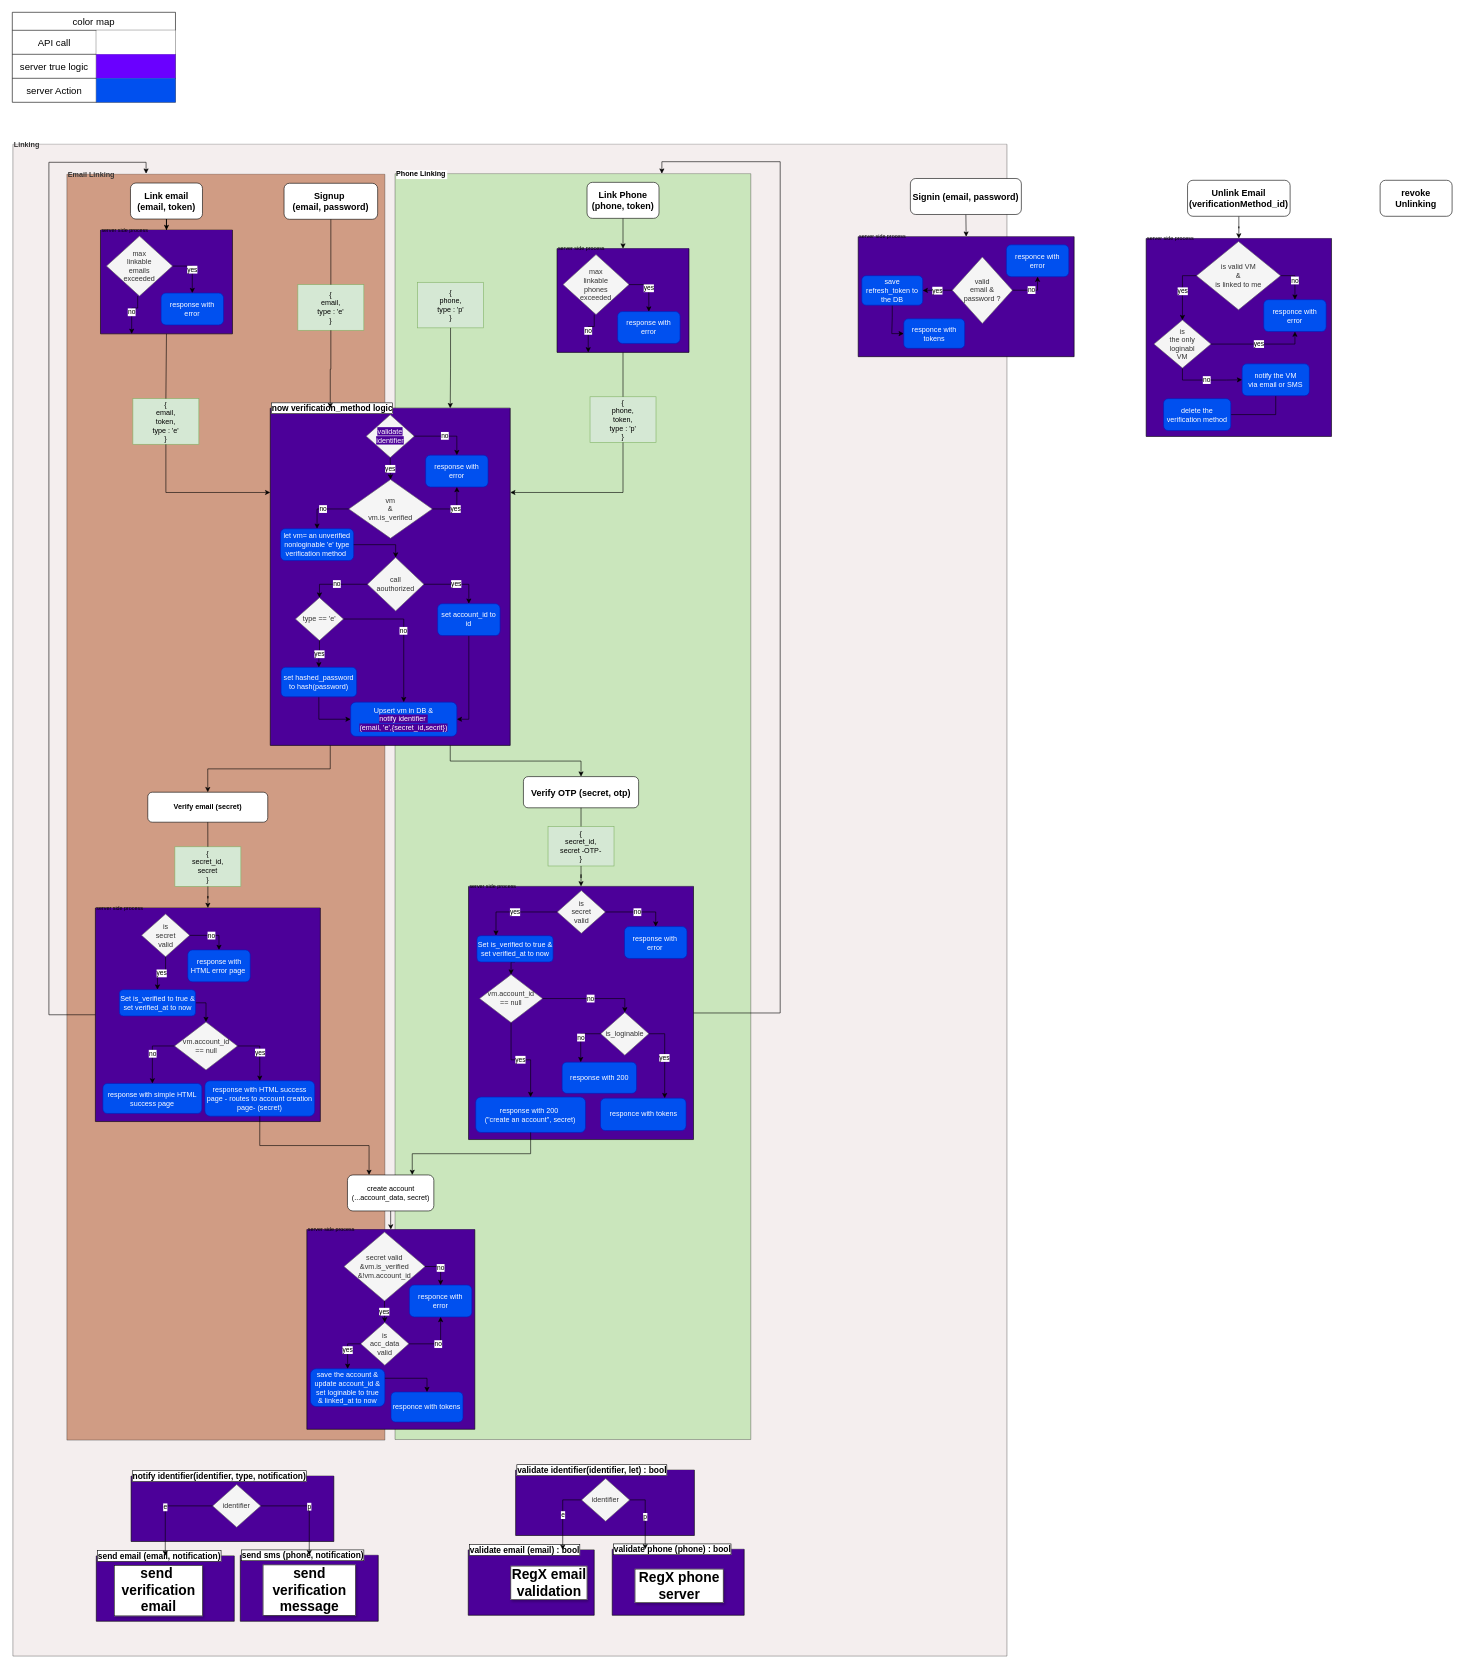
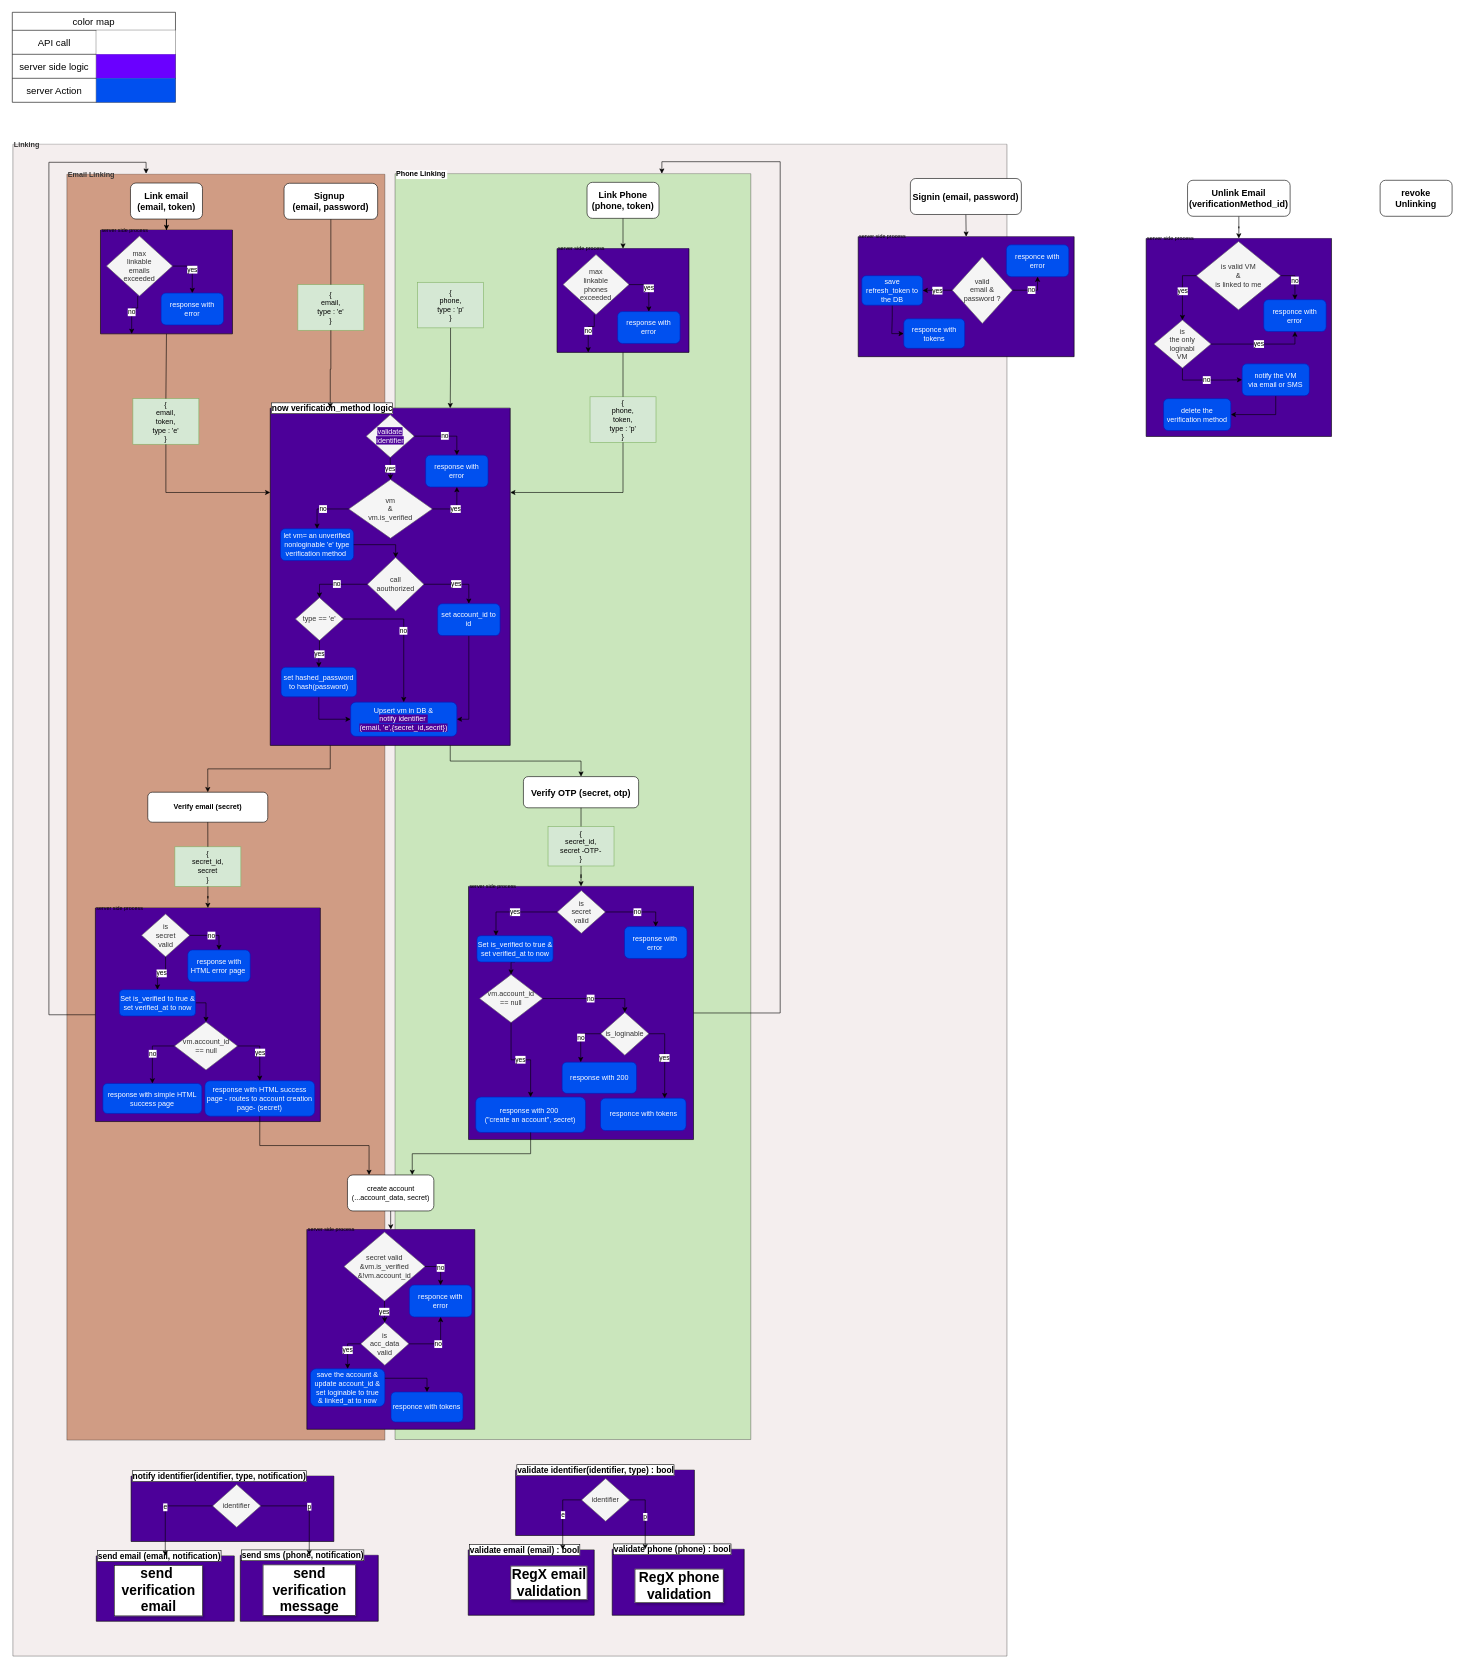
- <mxCell id="138" value="server true logic" style="shape=partialRectangle;html=1;whiteSpace=wrap;connectable=0;strokeColor=inherit;overflow=hidden;fillColor=none;top=0;left=0;bottom=0;right=0;pointerEvents=1;fontSize=16;" parent="137" vertex="1"><mxGeometry width="140" height="40" as="geometry"><mxRectangle width="140" height="40" as="alternateBounds" /></mxGeometry></mxCell>
+ <mxCell id="138" value="server side logic" style="shape=partialRectangle;html=1;whiteSpace=wrap;connectable=0;strokeColor=inherit;overflow=hidden;fillColor=none;top=0;left=0;bottom=0;right=0;pointerEvents=1;fontSize=16;" parent="137" vertex="1"><mxGeometry width="140" height="40" as="geometry"><mxRectangle width="140" height="40" as="alternateBounds" /></mxGeometry></mxCell>
- <mxCell id="161" style="edgeStyle=orthogonalEdgeStyle;rounded=0;orthogonalLoop=1;jettySize=auto;html=1;entryX=1;entryY=0.5;entryDx=0;entryDy=0;exitX=0.5;exitY=1;exitDx=0;exitDy=0;endArrow=none;" parent="153" source="162" target="163" edge="1"><mxGeometry relative="1" as="geometry" /></mxCell>
+ <mxCell id="161" style="edgeStyle=orthogonalEdgeStyle;rounded=0;orthogonalLoop=1;jettySize=auto;html=1;entryX=1;entryY=0.5;entryDx=0;entryDy=0;exitX=0.5;exitY=1;exitDx=0;exitDy=0;" parent="153" source="162" target="163" edge="1"><mxGeometry relative="1" as="geometry" /></mxCell>
- <mxCell id="8" value="validate identifier(identifier, let) : bool" style="swimlane;startSize=0;swimlaneFillColor=#4C0099;fontStyle=1;align=left;fontSize=14;labelBackgroundColor=default;labelBorderColor=default;whiteSpace=wrap;" parent="3" vertex="1"><mxGeometry x="79" width="298" height="109" as="geometry" /></mxCell>
+ <mxCell id="8" value="validate identifier(identifier, type) : bool" style="swimlane;startSize=0;swimlaneFillColor=#4C0099;fontStyle=1;align=left;fontSize=14;labelBackgroundColor=default;labelBorderColor=default;whiteSpace=wrap;" parent="3" vertex="1"><mxGeometry x="79" width="298" height="109" as="geometry" /></mxCell>
- <mxCell id="5" value="RegX phone server" style="text;html=1;align=center;verticalAlign=middle;whiteSpace=wrap;rounded=0;labelBackgroundColor=default;labelBorderColor=default;textShadow=1;fontSize=23;fontStyle=1" parent="4" vertex="1"><mxGeometry x="37" y="30.56" width="150" height="60" as="geometry" /></mxCell>
+ <mxCell id="5" value="RegX phone validation" style="text;html=1;align=center;verticalAlign=middle;whiteSpace=wrap;rounded=0;labelBackgroundColor=default;labelBorderColor=default;textShadow=1;fontSize=23;fontStyle=1" parent="4" vertex="1"><mxGeometry x="37" y="30.56" width="150" height="60" as="geometry" /></mxCell>
